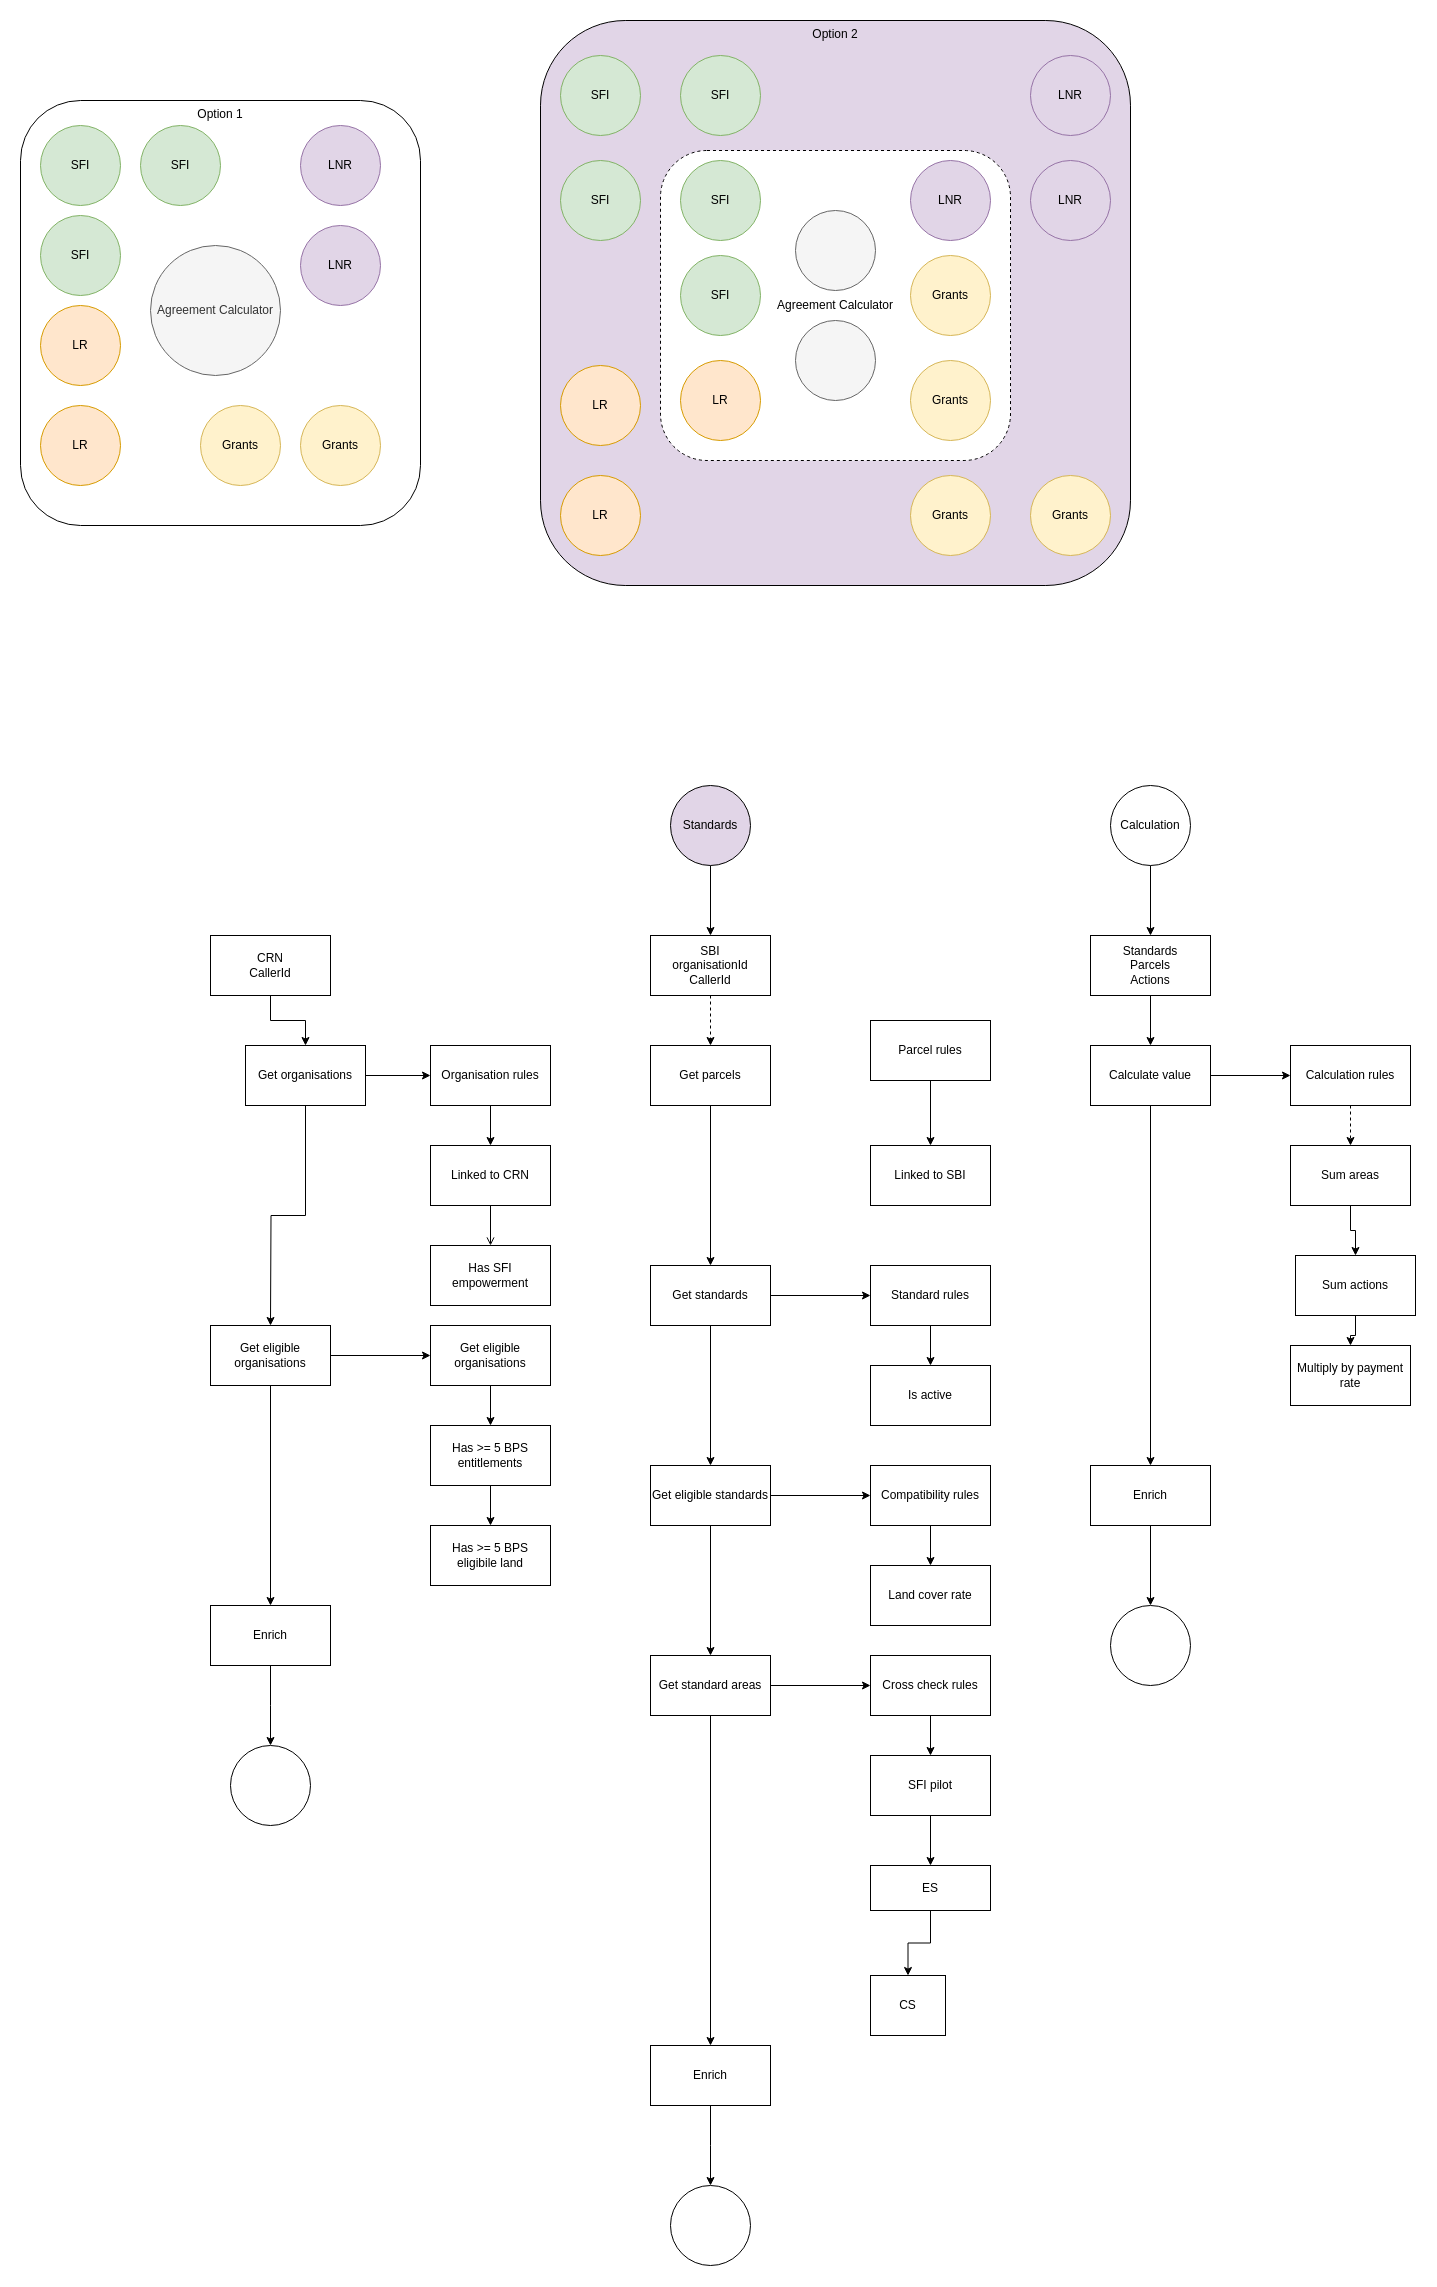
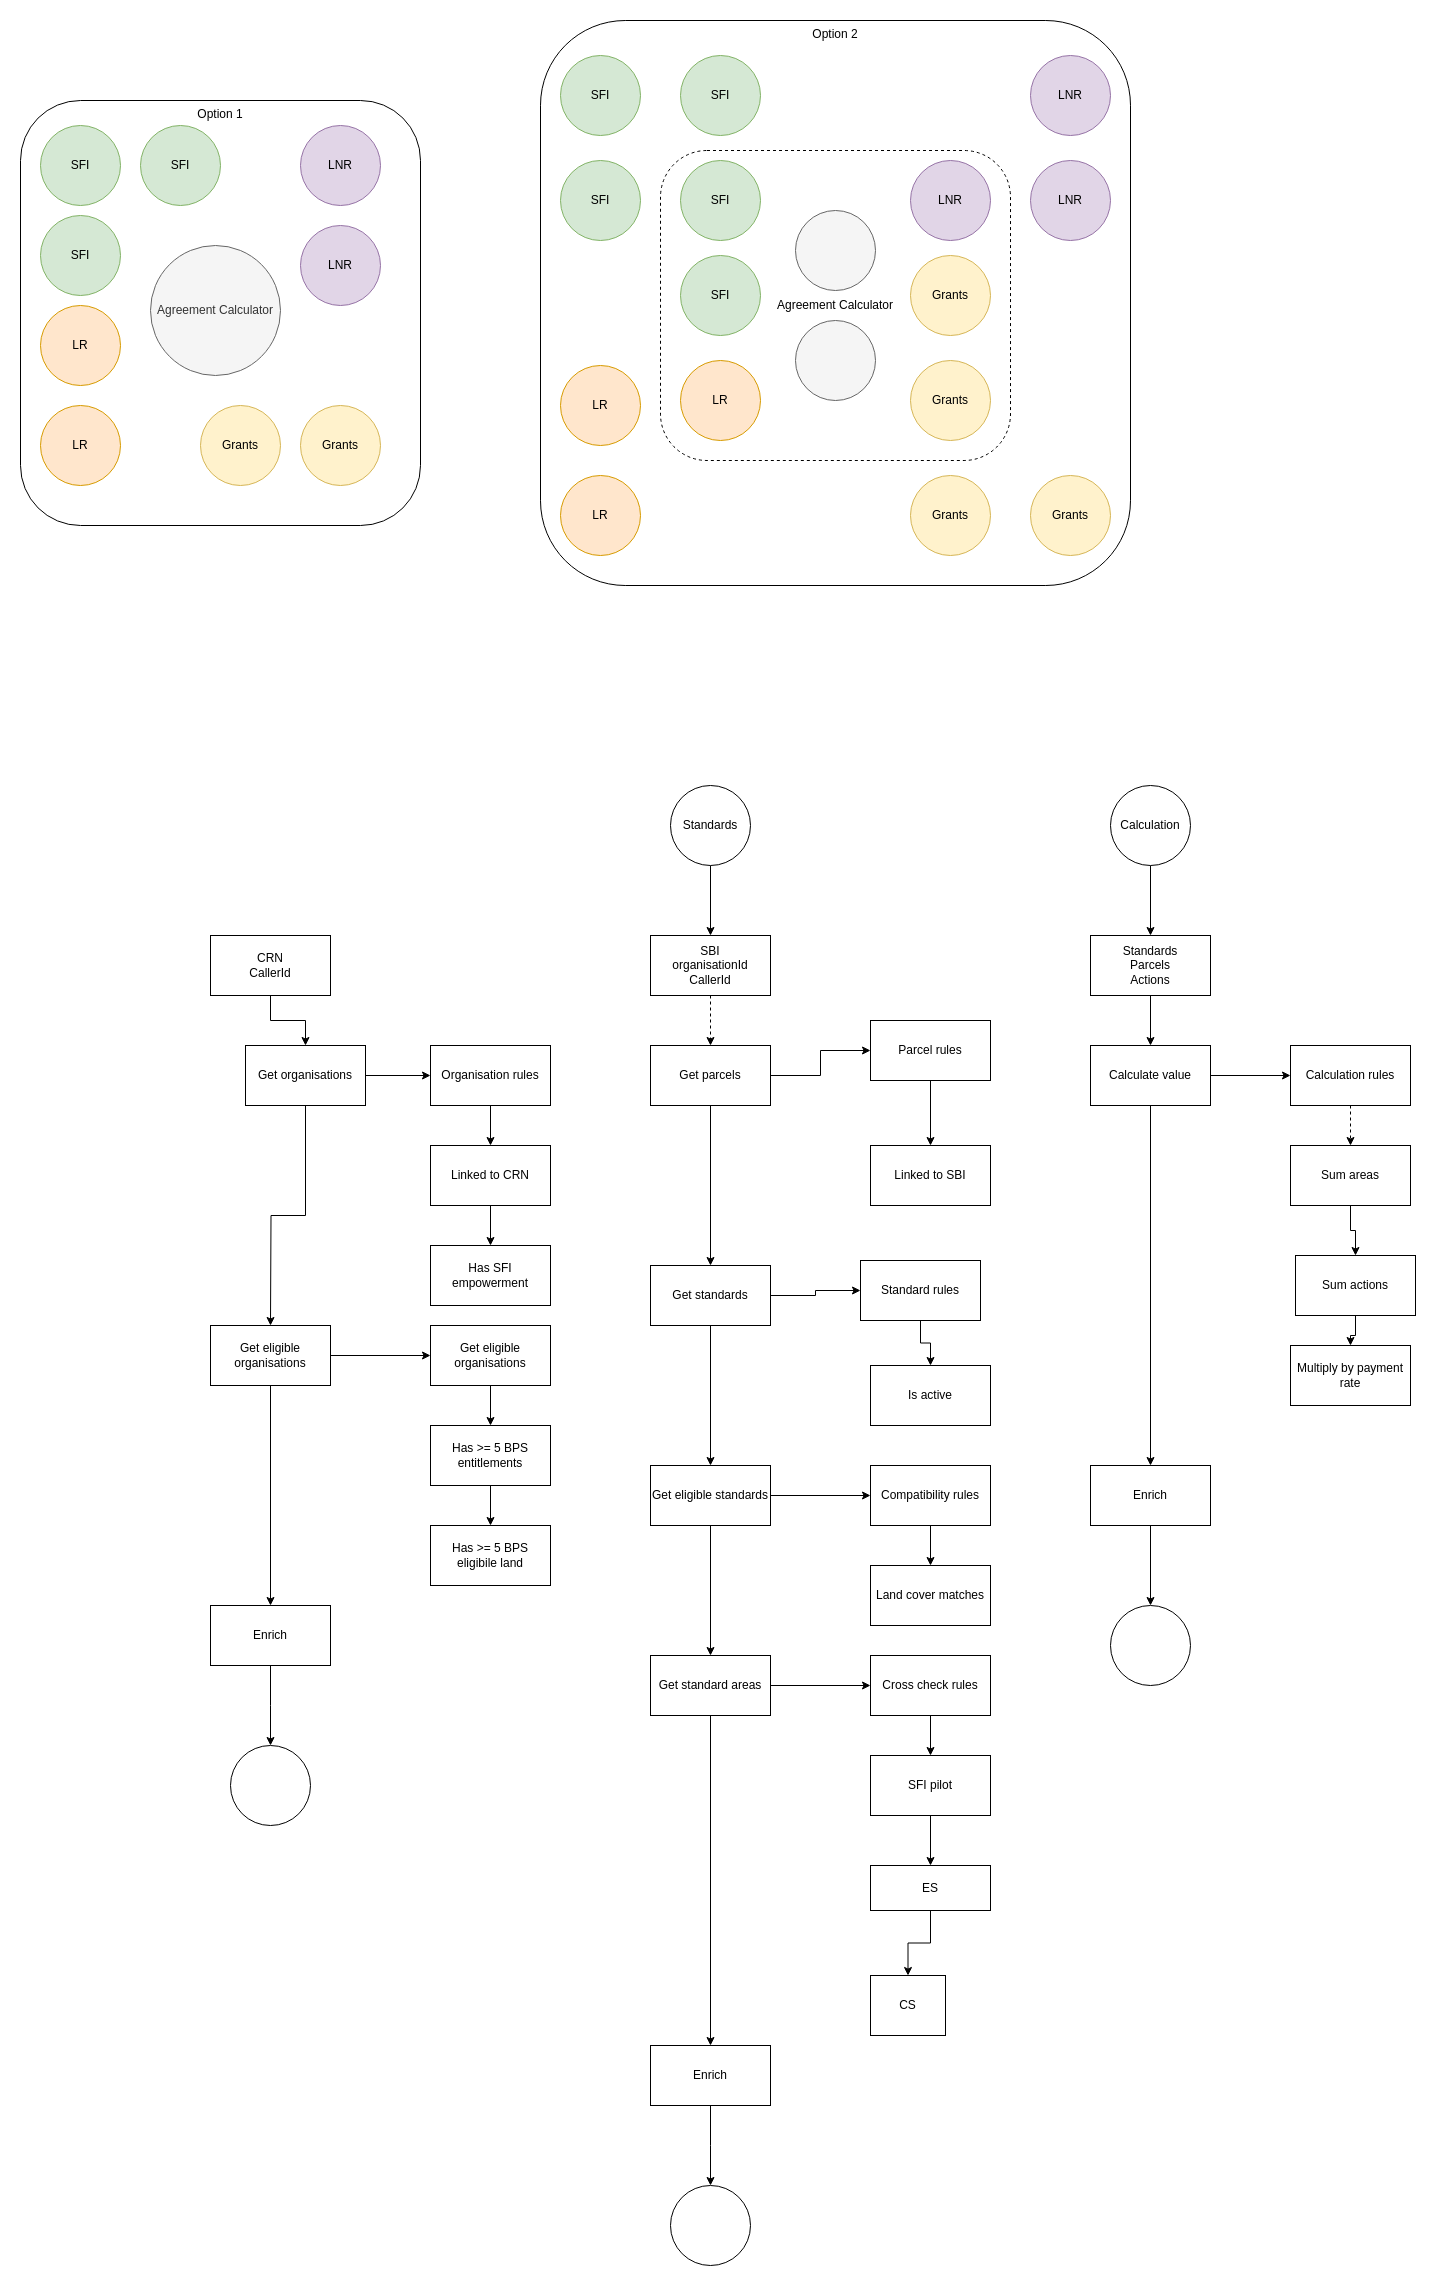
- <mxCell id="3" value="Option 2" style="rounded=1;whiteSpace=wrap;html=1;fontSize=12;verticalAlign=top;fillColor=#e1d5e7;" parent="1" vertex="1"><mxGeometry x="540" y="20" width="590" height="565" as="geometry" /></mxCell>
+ <mxCell id="3" value="Option 2" style="rounded=1;whiteSpace=wrap;html=1;fontSize=12;verticalAlign=top;" parent="1" vertex="1"><mxGeometry x="540" y="20" width="590" height="565" as="geometry" /></mxCell>
- <mxCell id="54" value="Standards" style="ellipse;whiteSpace=wrap;html=1;aspect=fixed;fillColor=#e1d5e7;" vertex="1" parent="1"><mxGeometry x="670" y="785" width="80" height="80" as="geometry" /></mxCell>
+ <mxCell id="54" value="Standards" style="ellipse;whiteSpace=wrap;html=1;aspect=fixed;" vertex="1" parent="1"><mxGeometry x="670" y="785" width="80" height="80" as="geometry" /></mxCell>
+ <mxCell id="57" value="" style="edgeStyle=orthogonalEdgeStyle;rounded=0;orthogonalLoop=1;jettySize=auto;html=1;" edge="1" parent="1" source="59" target="61"><mxGeometry relative="1" as="geometry" /></mxCell>
- <mxCell id="39" value="" style="edgeStyle=orthogonalEdgeStyle;rounded=0;orthogonalLoop=1;jettySize=auto;html=1;endArrow=open;" edge="1" parent="1" source="40" target="41"><mxGeometry relative="1" as="geometry" /></mxCell>
+ <mxCell id="39" value="" style="edgeStyle=orthogonalEdgeStyle;rounded=0;orthogonalLoop=1;jettySize=auto;html=1;" edge="1" parent="1" source="40" target="41"><mxGeometry relative="1" as="geometry" /></mxCell>
- <mxCell id="67" value="Standard rules" style="whiteSpace=wrap;html=1;" vertex="1" parent="1"><mxGeometry x="870" y="1265" width="120" height="60" as="geometry" /></mxCell>
+ <mxCell id="67" value="Standard rules" style="whiteSpace=wrap;html=1;" vertex="1" parent="1"><mxGeometry x="860" y="1260" width="120" height="60" as="geometry" /></mxCell>
- <mxCell id="77" value="Land cover rate" style="whiteSpace=wrap;html=1;" vertex="1" parent="1"><mxGeometry x="870" y="1565" width="120" height="60" as="geometry" /></mxCell>
+ <mxCell id="77" value="Land cover matches" style="whiteSpace=wrap;html=1;" vertex="1" parent="1"><mxGeometry x="870" y="1565" width="120" height="60" as="geometry" /></mxCell>
